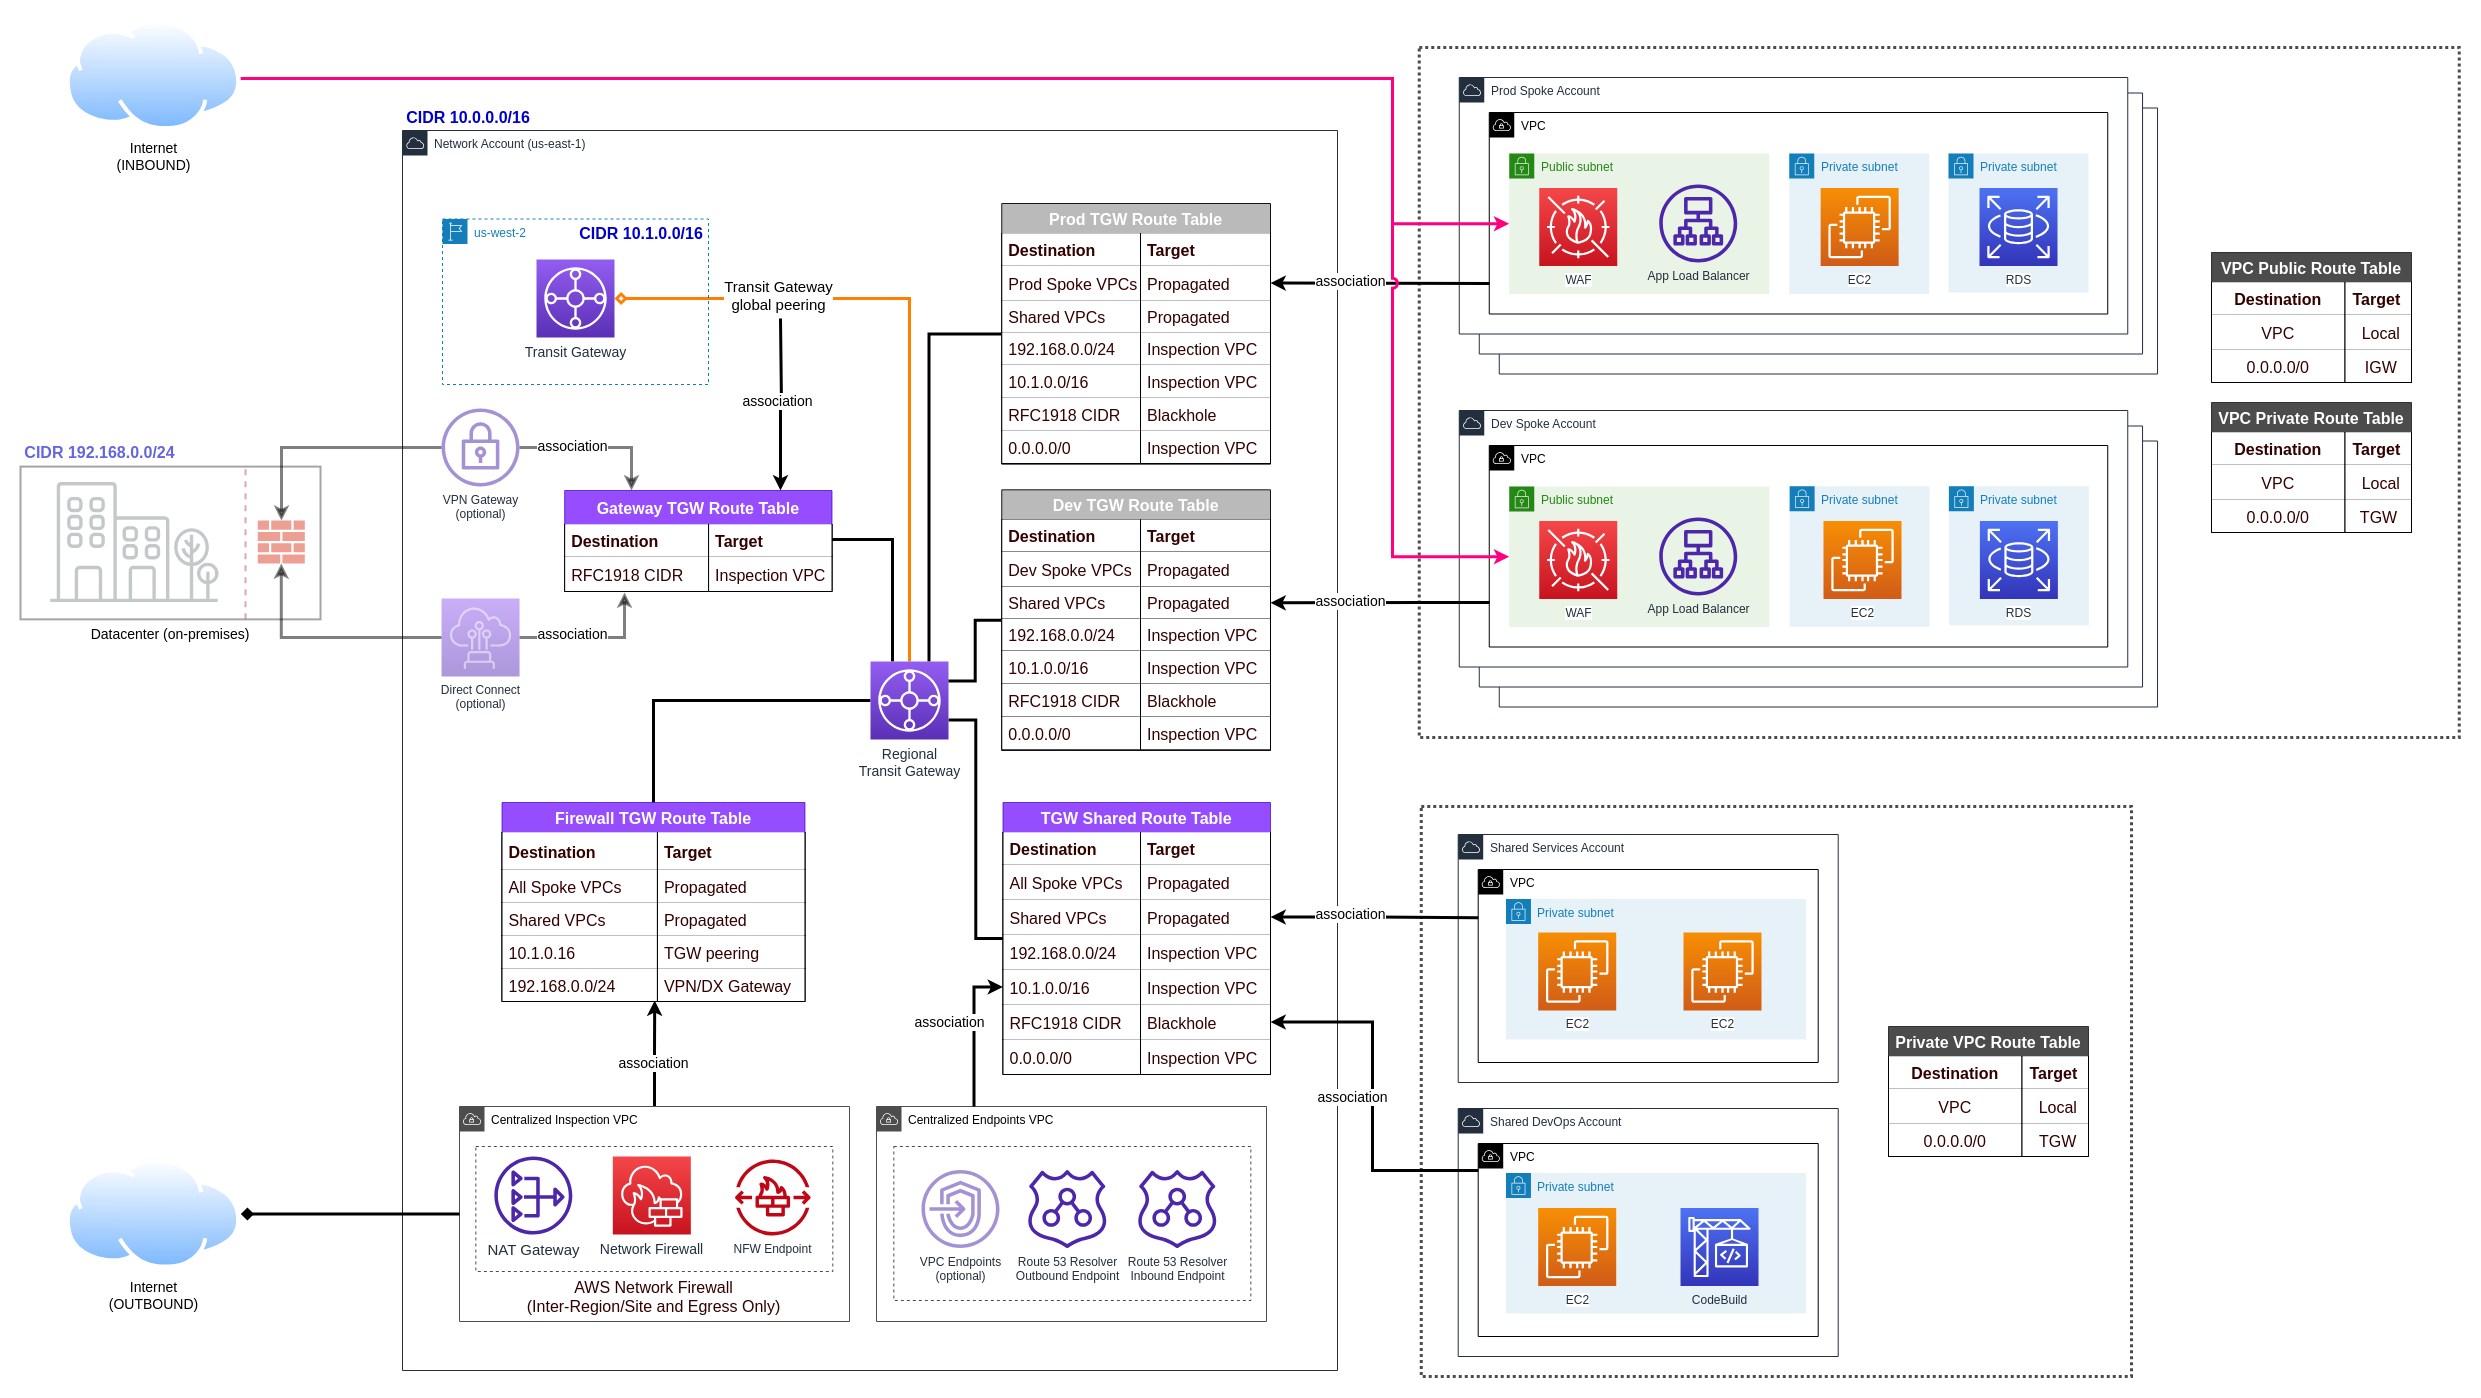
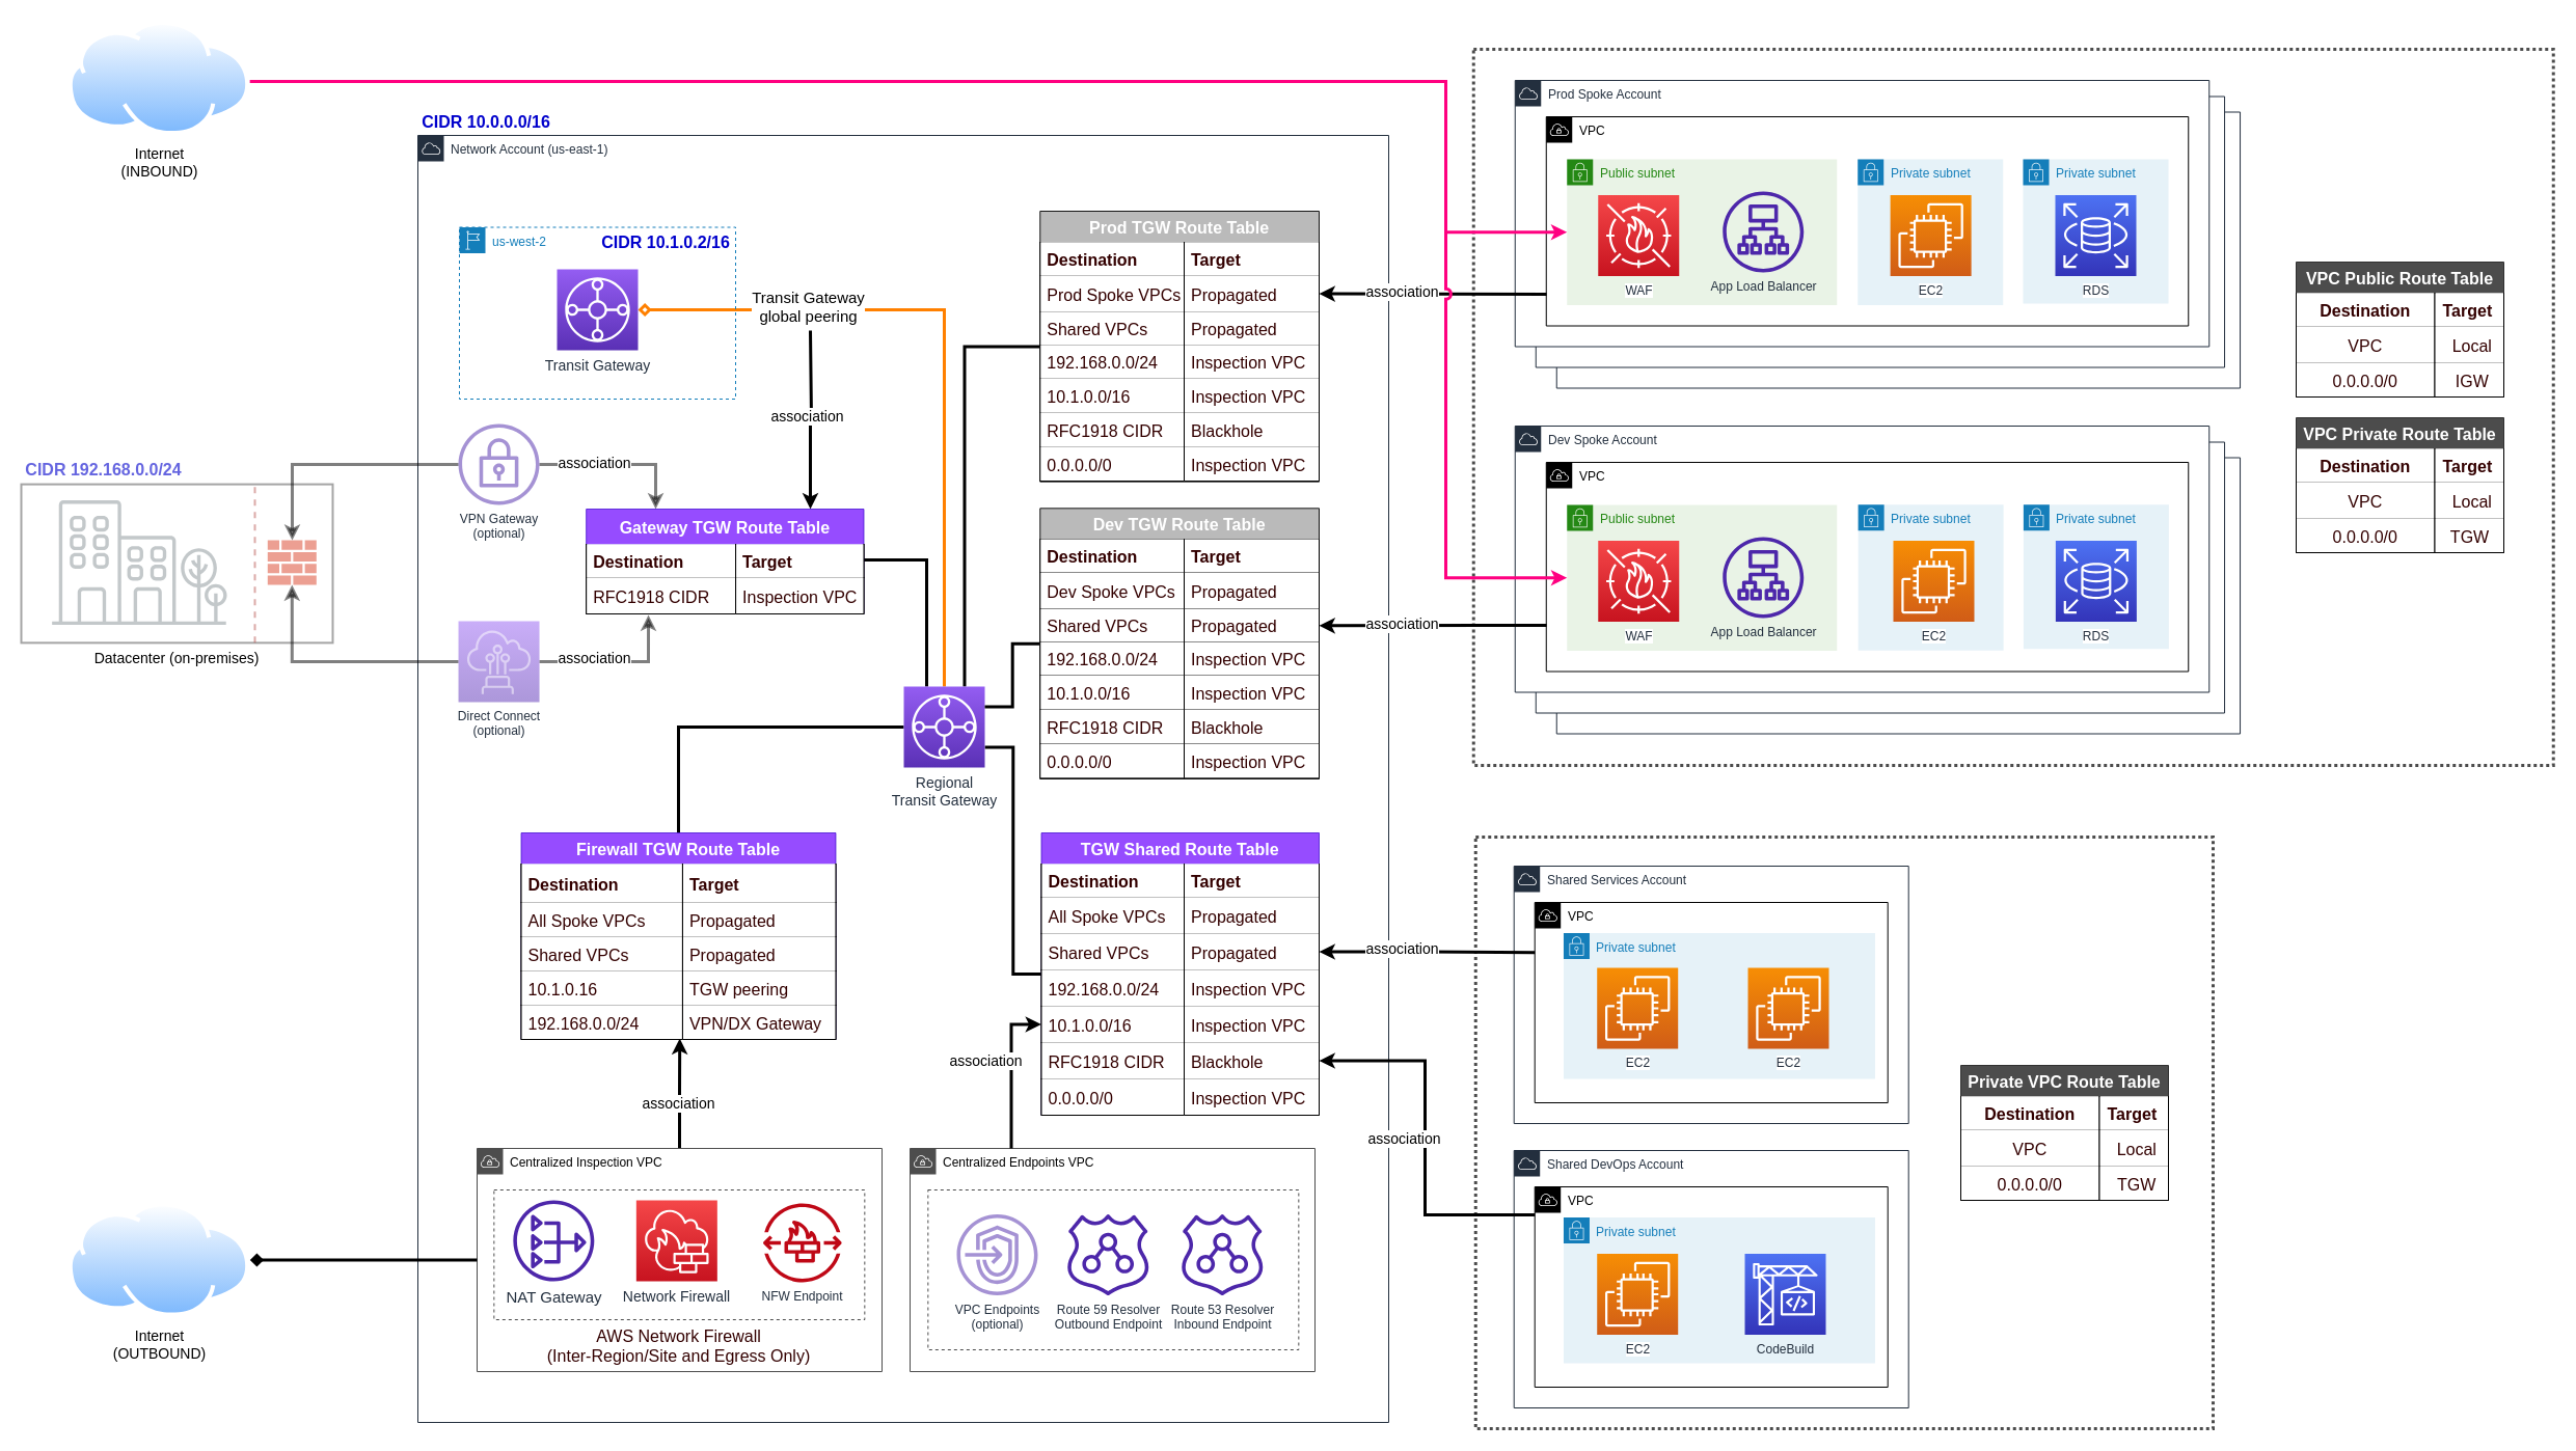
- <mxCell id="131" value="CIDR 10.1.0.0/16" style="text;html=1;strokeColor=none;fillColor=none;align=center;verticalAlign=middle;whiteSpace=wrap;rounded=0;fontStyle=1;fontColor=#0000CC;fontSize=16;" parent="1" vertex="1"><mxGeometry x="573.63" y="217.5" width="134.37" height="30" as="geometry" /></mxCell>
+ <mxCell id="131" value="CIDR 10.1.0.2/16" style="text;html=1;strokeColor=none;fillColor=none;align=center;verticalAlign=middle;whiteSpace=wrap;rounded=0;fontStyle=1;fontColor=#0000CC;fontSize=16;" parent="1" vertex="1"><mxGeometry x="573.63" y="217.5" width="134.37" height="30" as="geometry" /></mxCell>
- <mxCell id="193" value="Route 53 Resolver&lt;br&gt;Outbound Endpoint" style="sketch=0;outlineConnect=0;fontColor=#232F3E;gradientColor=none;fillColor=#4D27AA;strokeColor=none;dashed=0;verticalLabelPosition=bottom;verticalAlign=top;align=center;html=1;fontSize=12;fontStyle=0;aspect=fixed;pointerEvents=1;shape=mxgraph.aws4.route_53_resolver;" parent="1" vertex="1"><mxGeometry x="1027.75" y="1169.5" width="78" height="78" as="geometry" /></mxCell>
+ <mxCell id="193" value="Route 59 Resolver&lt;br&gt;Outbound Endpoint" style="sketch=0;outlineConnect=0;fontColor=#232F3E;gradientColor=none;fillColor=#4D27AA;strokeColor=none;dashed=0;verticalLabelPosition=bottom;verticalAlign=top;align=center;html=1;fontSize=12;fontStyle=0;aspect=fixed;pointerEvents=1;shape=mxgraph.aws4.route_53_resolver;" parent="1" vertex="1"><mxGeometry x="1027.75" y="1169.5" width="78" height="78" as="geometry" /></mxCell>
